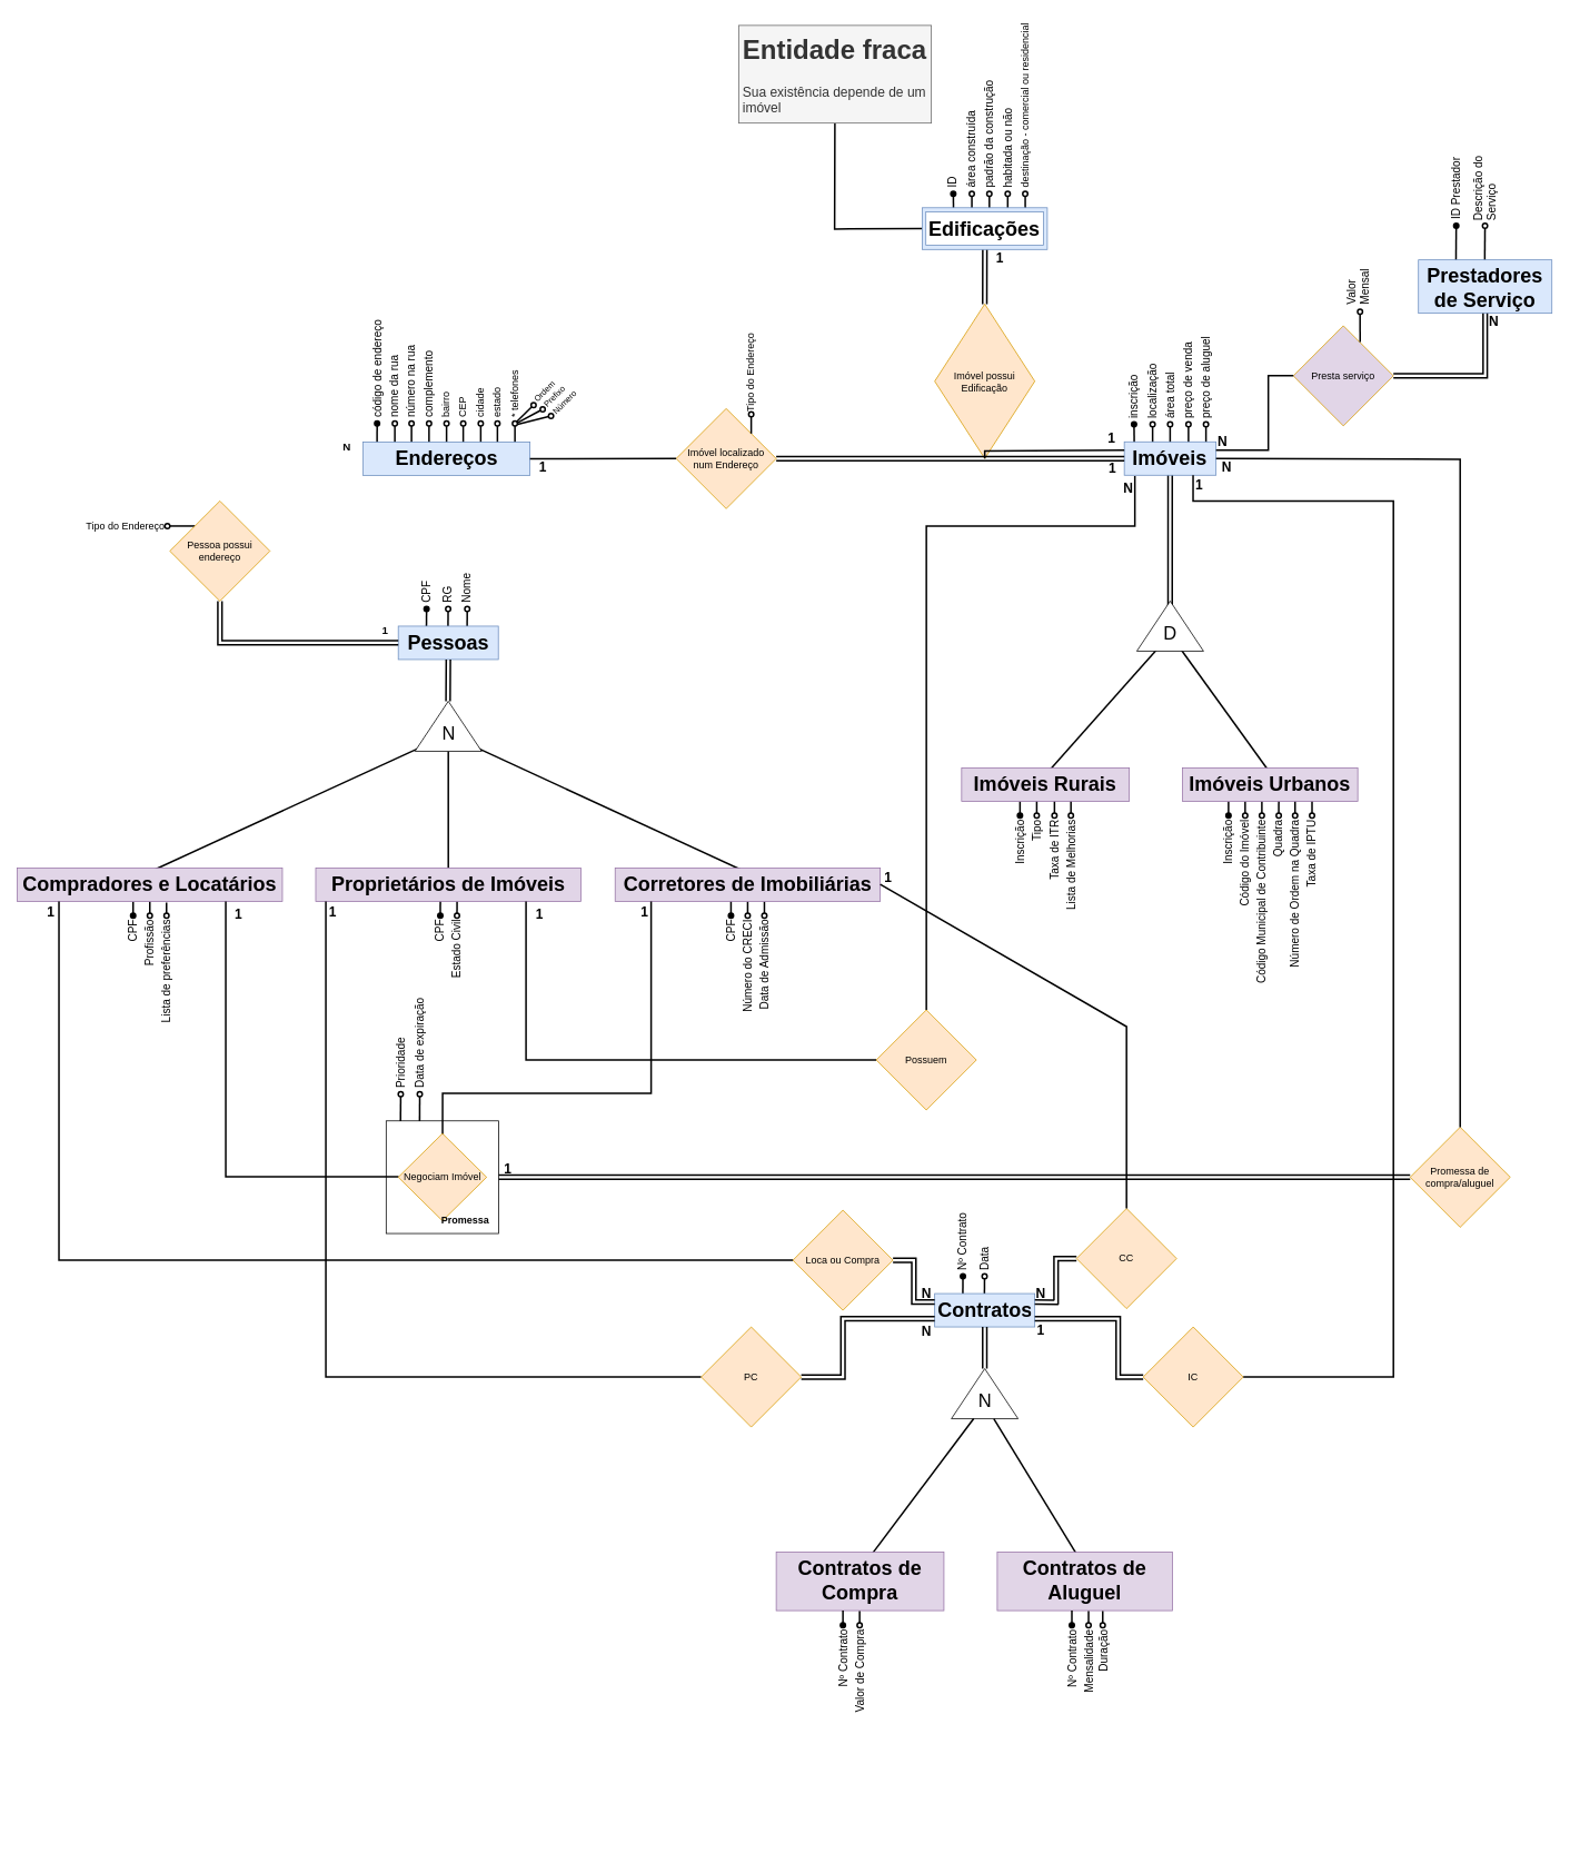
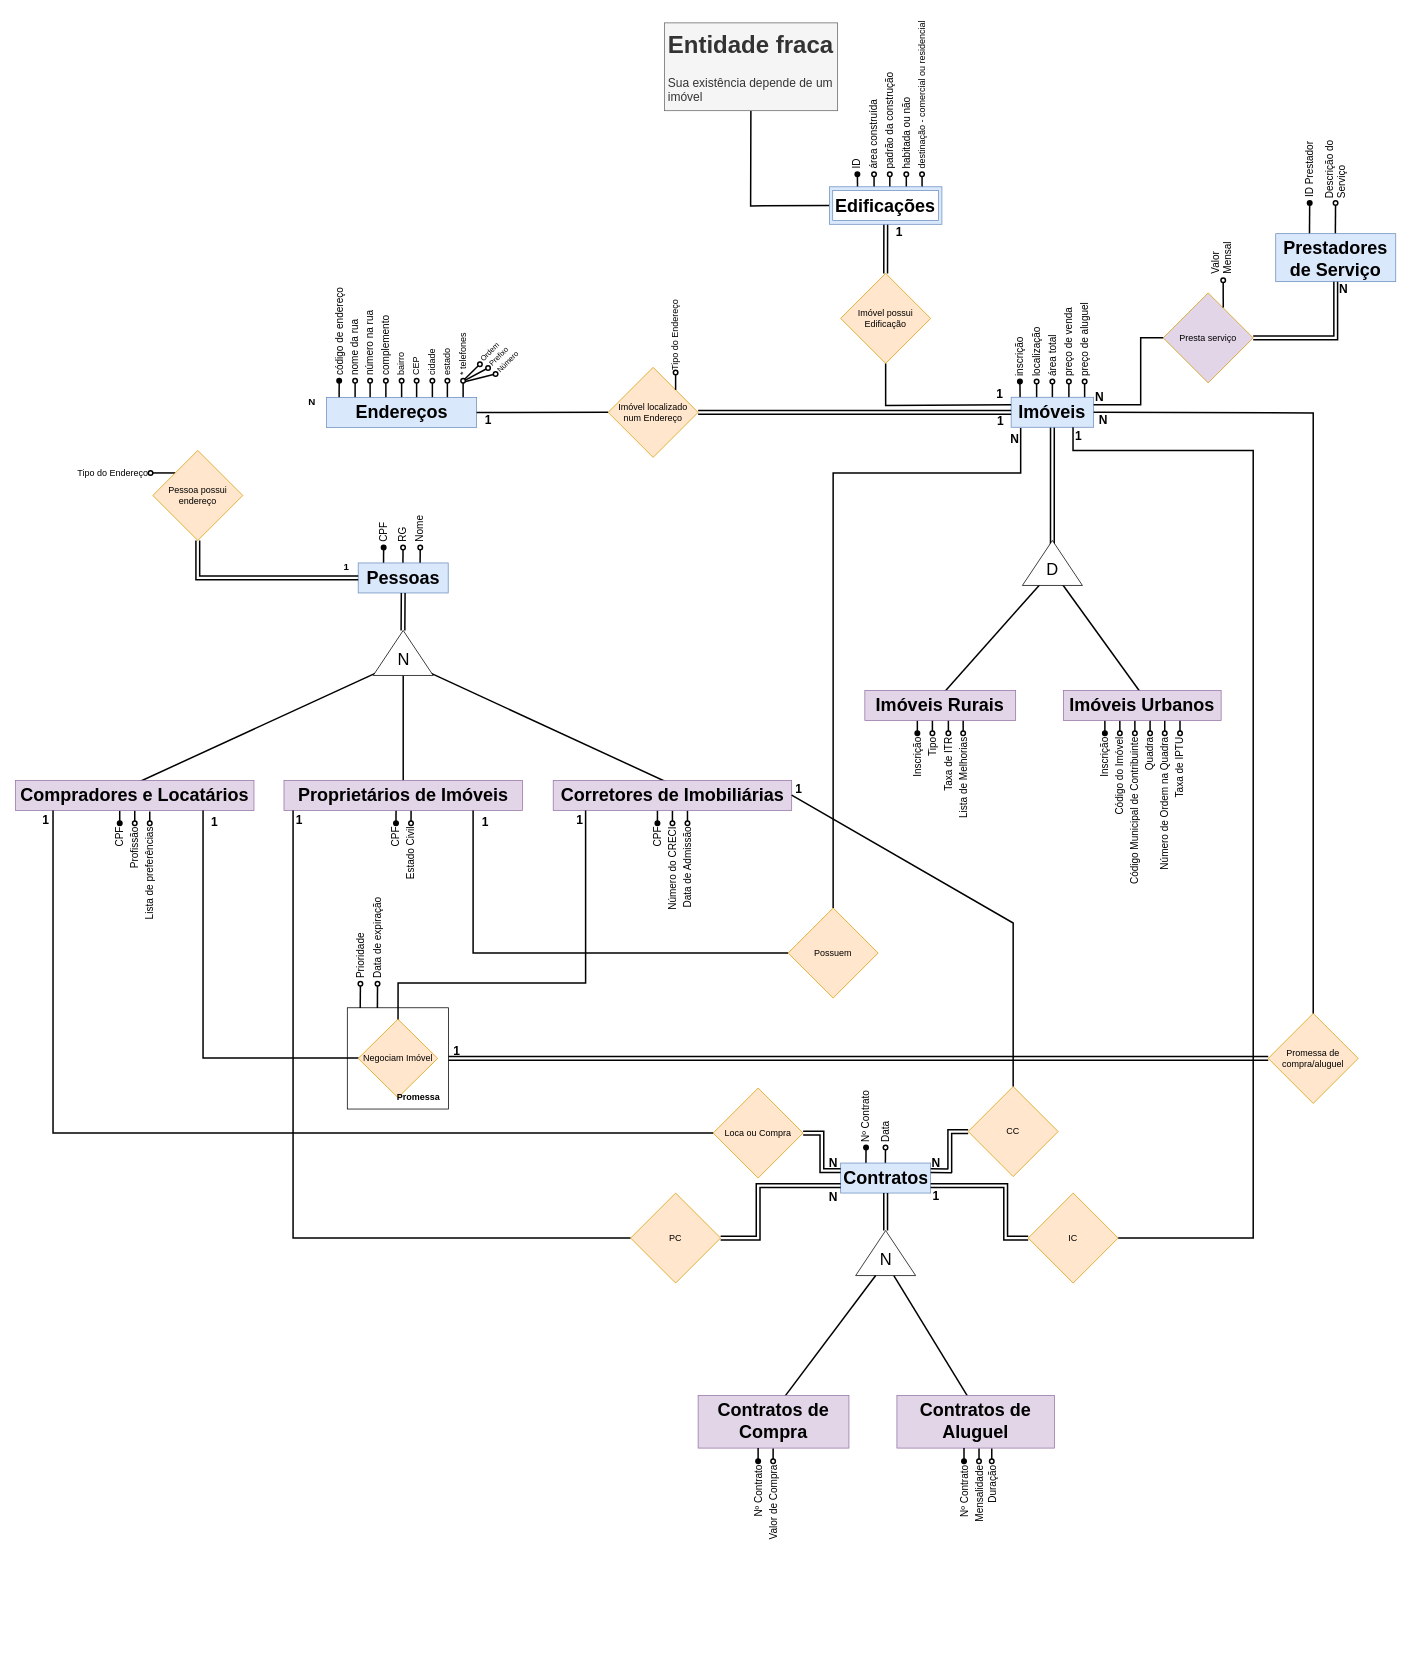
- <mxCell id="67" value="Imóvel possui Edificação" style="rhombus;whiteSpace=wrap;html=1;fillColor=#ffe6cc;strokeColor=#d79b00;" vertex="1" parent="1"><mxGeometry x="1120" y="364" width="120" height="185" as="geometry" /></mxCell>
+ <mxCell id="67" value="Imóvel possui Edificação" style="rhombus;whiteSpace=wrap;html=1;fillColor=#ffe6cc;strokeColor=#d79b00;" vertex="1" parent="1"><mxGeometry x="1120" y="364" width="120" height="120" as="geometry" /></mxCell>
